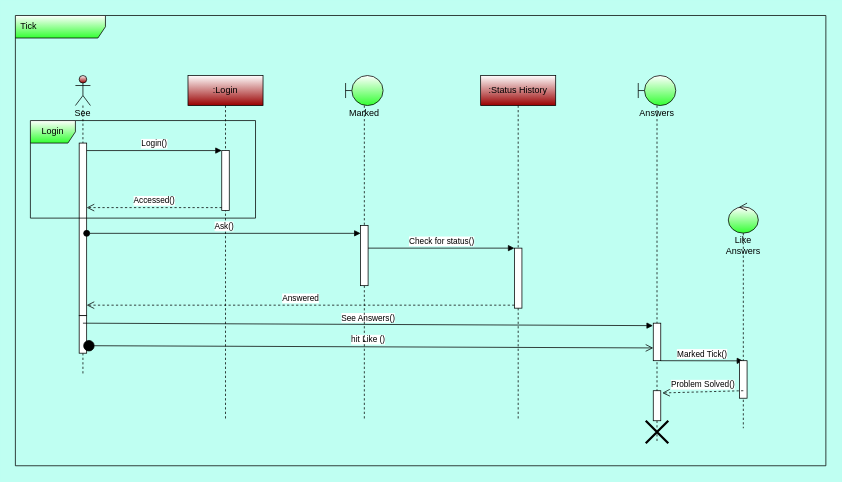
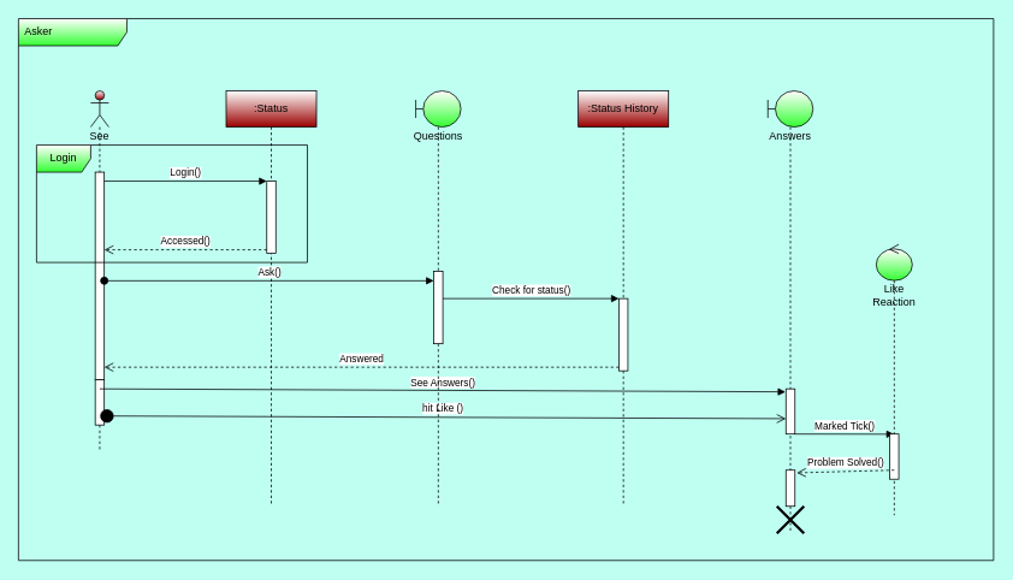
- <mxCell id="2" value="Tick" style="shape=umlFrame;whiteSpace=wrap;html=1;width=120;height=30;boundedLbl=1;verticalAlign=middle;align=left;spacingLeft=5;gradientColor=#33FF33;" vertex="1" parent="1"><mxGeometry x="20" y="20" width="1080" height="600" as="geometry" /></mxCell>
+ <mxCell id="2" value="Asker" style="shape=umlFrame;whiteSpace=wrap;html=1;width=120;height=30;boundedLbl=1;verticalAlign=middle;align=left;spacingLeft=5;gradientColor=#33FF33;" vertex="1" parent="1"><mxGeometry x="20" y="20" width="1080" height="600" as="geometry" /></mxCell>
- <mxCell id="8" value=":Login" style="shape=umlLifeline;perimeter=lifelinePerimeter;whiteSpace=wrap;html=1;container=1;collapsible=0;recursiveResize=0;outlineConnect=0;gradientColor=#990000;" vertex="1" parent="1"><mxGeometry x="250" y="100" width="100" height="460" as="geometry" /></mxCell>
+ <mxCell id="8" value=":Status" style="shape=umlLifeline;perimeter=lifelinePerimeter;whiteSpace=wrap;html=1;container=1;collapsible=0;recursiveResize=0;outlineConnect=0;gradientColor=#990000;" vertex="1" parent="1"><mxGeometry x="250" y="100" width="100" height="460" as="geometry" /></mxCell>
- <mxCell id="12" value="Marked" style="shape=umlLifeline;participant=umlBoundary;perimeter=lifelinePerimeter;whiteSpace=wrap;html=1;container=1;collapsible=0;recursiveResize=0;verticalAlign=top;spacingTop=36;outlineConnect=0;gradientColor=#33FF33;" vertex="1" parent="1"><mxGeometry x="460" y="100" width="50" height="460" as="geometry" /></mxCell>
+ <mxCell id="12" value="Questions" style="shape=umlLifeline;participant=umlBoundary;perimeter=lifelinePerimeter;whiteSpace=wrap;html=1;container=1;collapsible=0;recursiveResize=0;verticalAlign=top;spacingTop=36;outlineConnect=0;gradientColor=#33FF33;" vertex="1" parent="1"><mxGeometry x="460" y="100" width="50" height="460" as="geometry" /></mxCell>
- <mxCell id="25" value="Like Answers" style="shape=umlLifeline;participant=umlControl;perimeter=lifelinePerimeter;whiteSpace=wrap;html=1;container=1;collapsible=0;recursiveResize=0;verticalAlign=top;spacingTop=36;outlineConnect=0;gradientColor=#33FF33;" vertex="1" parent="1"><mxGeometry x="970" y="270" width="40" height="300" as="geometry" /></mxCell>
+ <mxCell id="25" value="Like Reaction" style="shape=umlLifeline;participant=umlControl;perimeter=lifelinePerimeter;whiteSpace=wrap;html=1;container=1;collapsible=0;recursiveResize=0;verticalAlign=top;spacingTop=36;outlineConnect=0;gradientColor=#33FF33;" vertex="1" parent="1"><mxGeometry x="970" y="270" width="40" height="300" as="geometry" /></mxCell>
